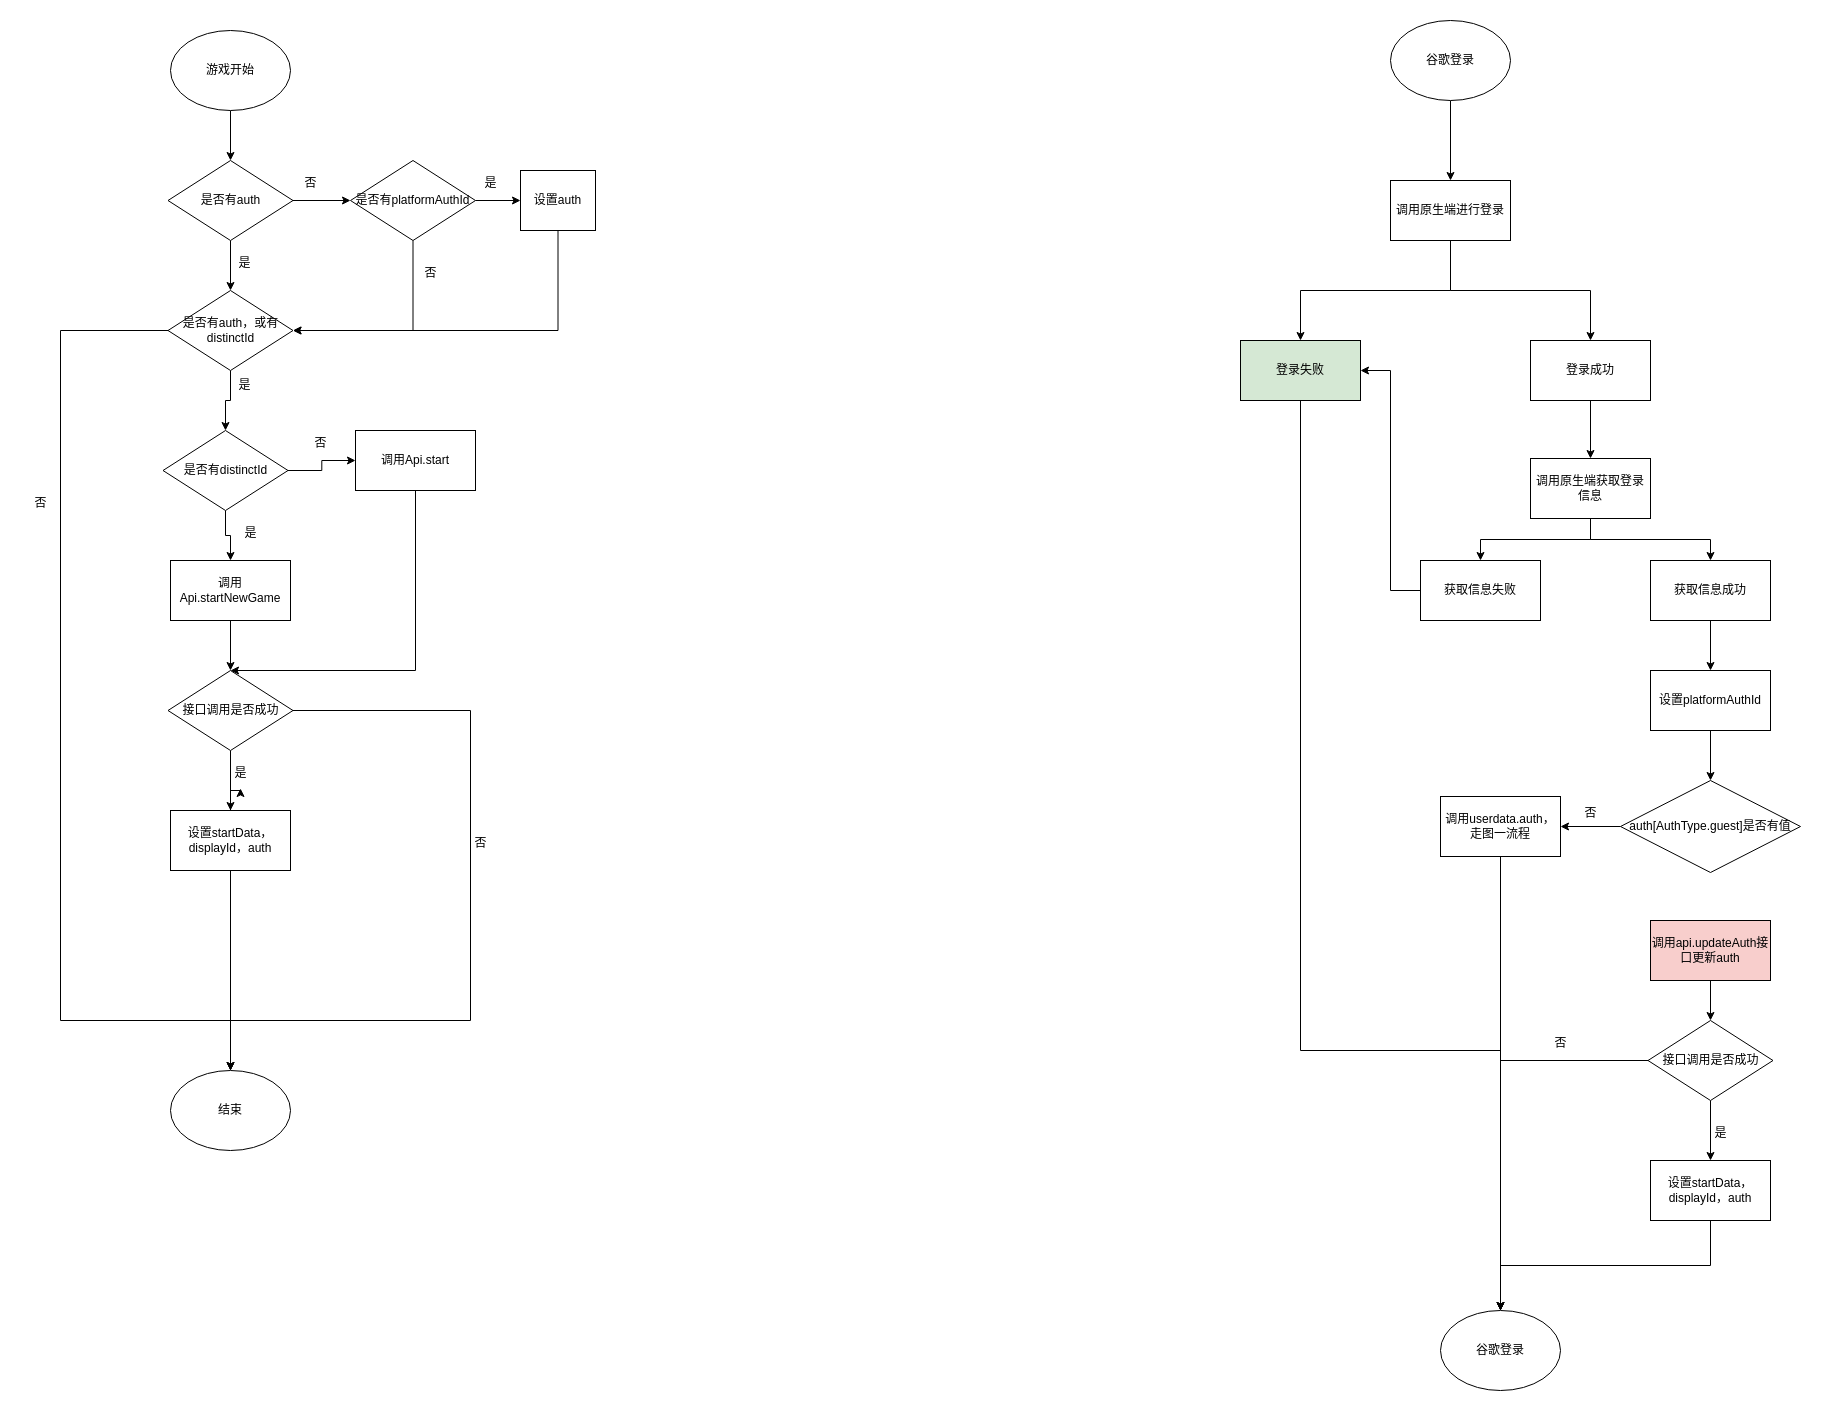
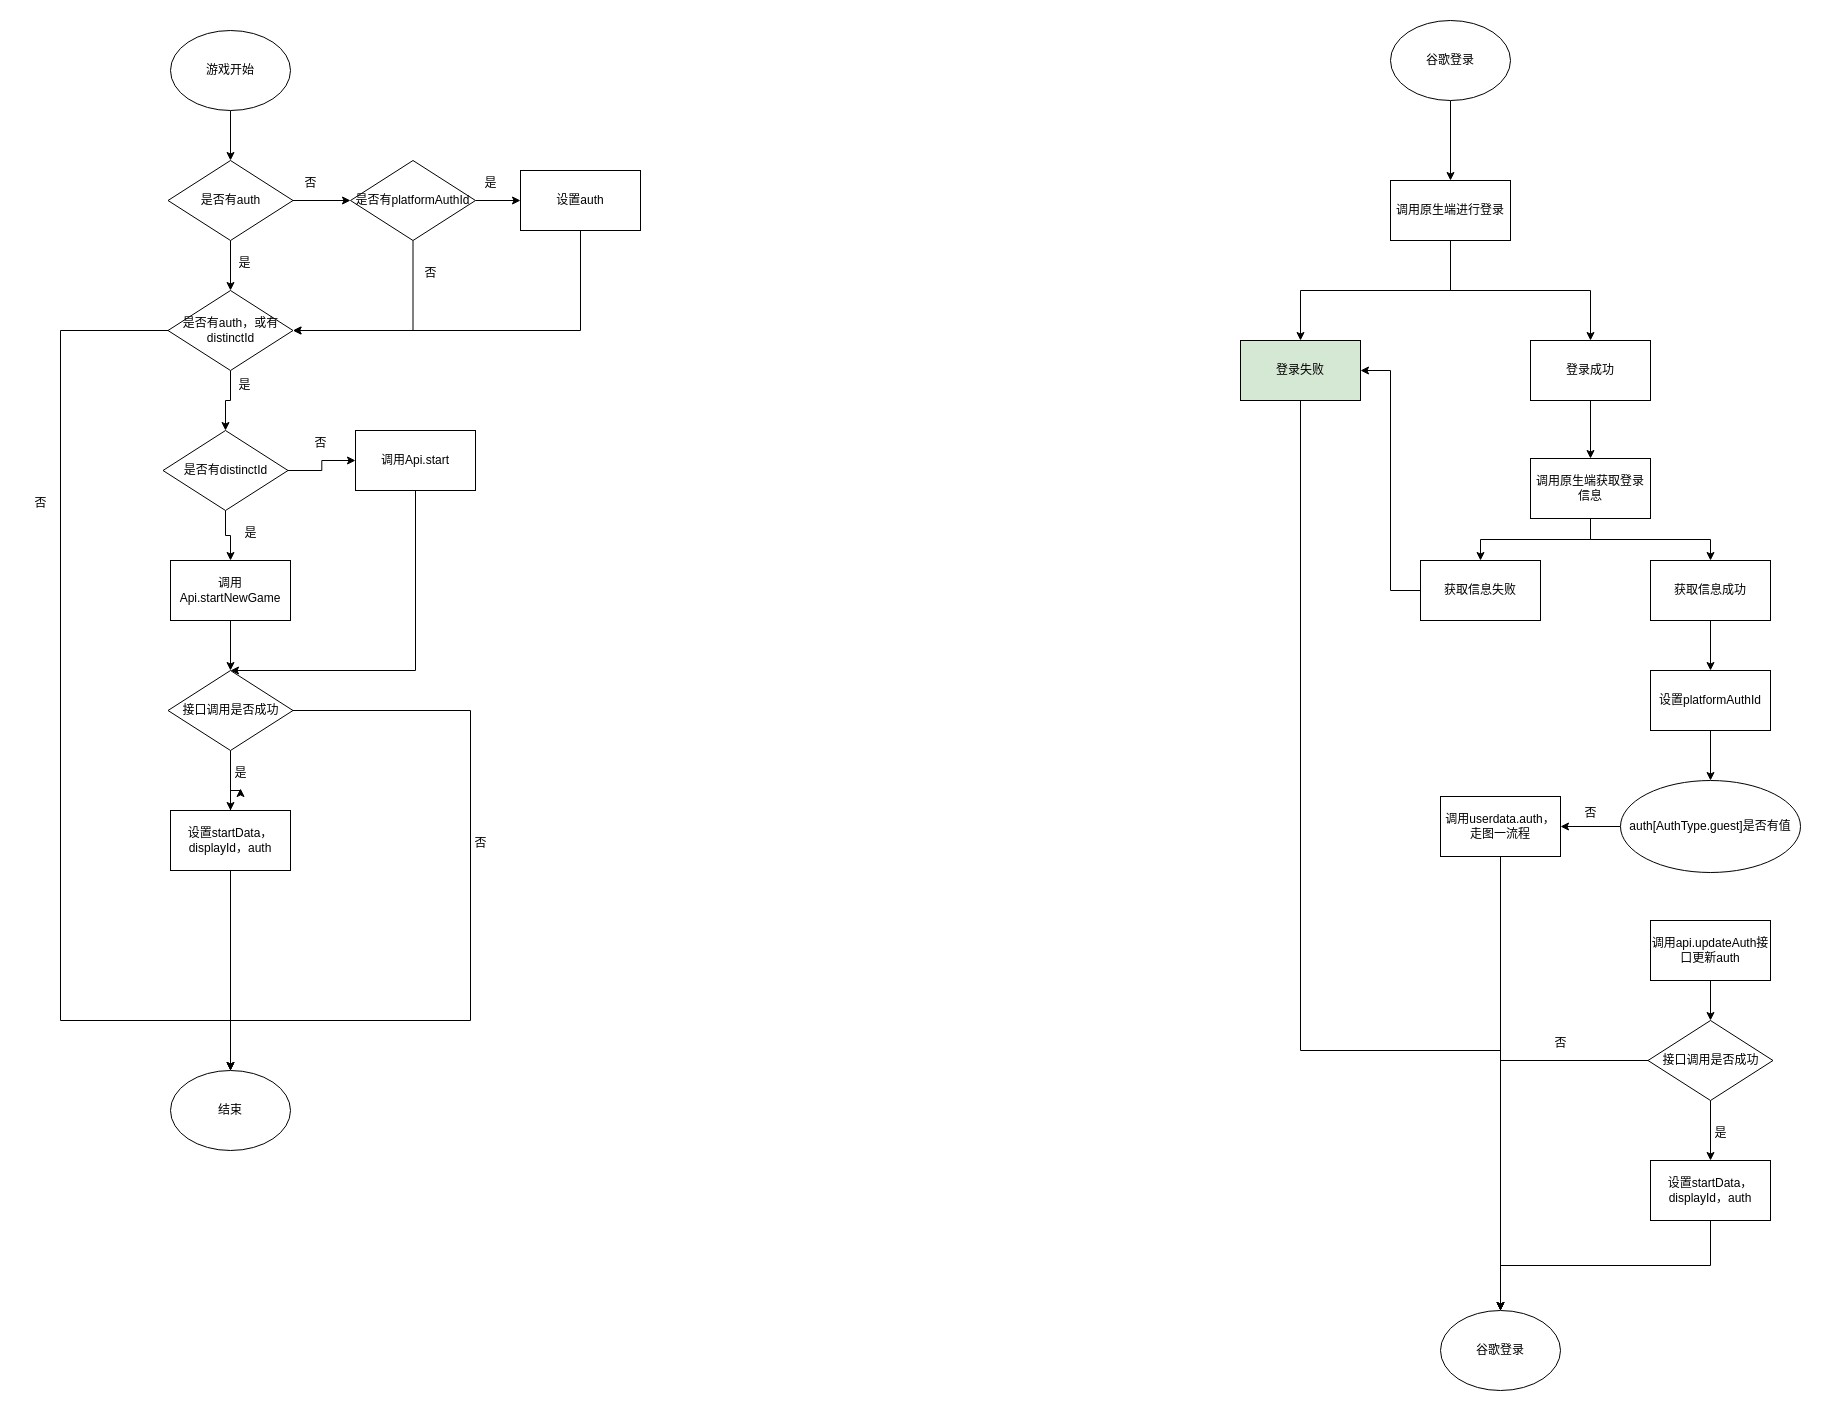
- <mxCell id="18" value="设置auth" style="rounded=0;whiteSpace=wrap;html=1;" vertex="1" parent="1"><mxGeometry x="520" y="170" width="75" height="60" as="geometry" /></mxCell>
+ <mxCell id="18" value="设置auth" style="rounded=0;whiteSpace=wrap;html=1;" vertex="1" parent="1"><mxGeometry x="520" y="170" width="120" height="60" as="geometry" /></mxCell>
- <mxCell id="59" value="auth[AuthType.guest]是否有值" style="rhombus;whiteSpace=wrap;html=1;" vertex="1" parent="1"><mxGeometry x="1620" y="780" width="180" height="92" as="geometry" /></mxCell>
+ <mxCell id="59" value="auth[AuthType.guest]是否有值" style="ellipse;whiteSpace=wrap;html=1;" vertex="1" parent="1"><mxGeometry x="1620" y="780" width="180" height="92" as="geometry" /></mxCell>
- <mxCell id="64" value="调用api.updateAuth接口更新auth" style="rounded=0;whiteSpace=wrap;html=1;fillColor=#f8cecc;" vertex="1" parent="1"><mxGeometry x="1650" y="920" width="120" height="60" as="geometry" /></mxCell>
+ <mxCell id="64" value="调用api.updateAuth接口更新auth" style="rounded=0;whiteSpace=wrap;html=1;" vertex="1" parent="1"><mxGeometry x="1650" y="920" width="120" height="60" as="geometry" /></mxCell>
